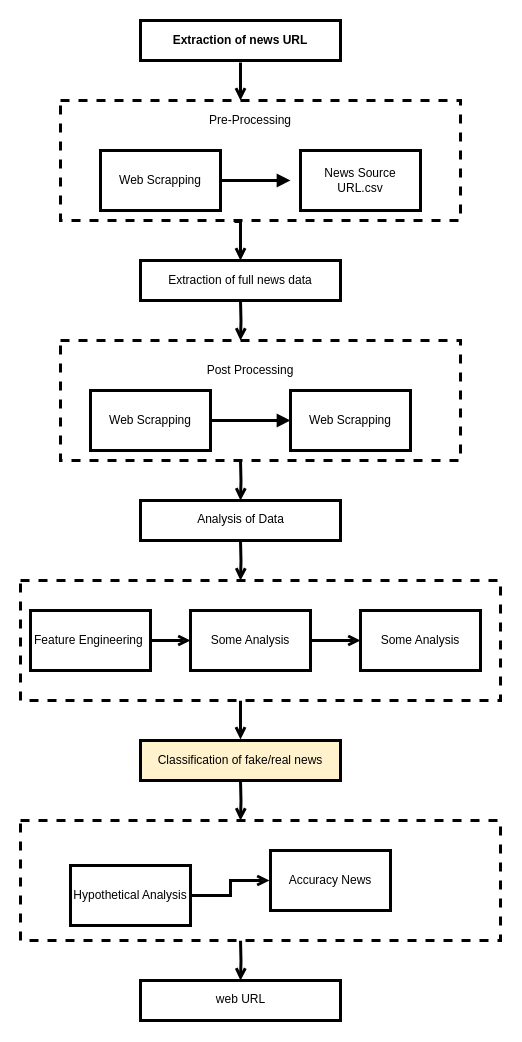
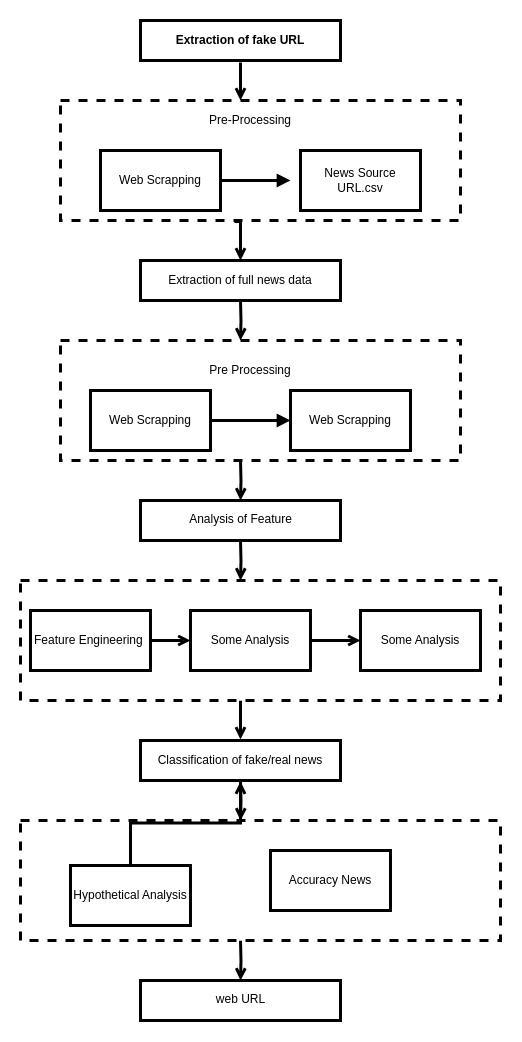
- <mxCell id="2" value="&lt;b&gt;Extraction of news URL&lt;/b&gt;" style="rounded=0;whiteSpace=wrap;html=1;strokeWidth=3;" parent="1" vertex="1"><mxGeometry x="140" y="20" width="200" height="40" as="geometry" /></mxCell>
+ <mxCell id="2" value="&lt;b&gt;Extraction of fake URL&lt;/b&gt;" style="rounded=0;whiteSpace=wrap;html=1;strokeWidth=3;" parent="1" vertex="1"><mxGeometry x="140" y="20" width="200" height="40" as="geometry" /></mxCell>
- <mxCell id="29" value="Post Processing" style="text;html=1;strokeColor=none;fillColor=none;align=center;verticalAlign=middle;whiteSpace=wrap;rounded=0;dashed=1;strokeWidth=3;" parent="1" vertex="1"><mxGeometry x="100" y="360" width="300" height="20" as="geometry" /></mxCell>
+ <mxCell id="29" value="Pre Processing" style="text;html=1;strokeColor=none;fillColor=none;align=center;verticalAlign=middle;whiteSpace=wrap;rounded=0;dashed=1;strokeWidth=3;" parent="1" vertex="1"><mxGeometry x="100" y="360" width="300" height="20" as="geometry" /></mxCell>
- <mxCell id="30" value="&lt;div&gt;&lt;span&gt;Analysis of Data&lt;/span&gt;&lt;/div&gt;" style="text;html=1;align=center;strokeWidth=3;" parent="1" vertex="1"><mxGeometry x="155" y="505" width="170" height="30" as="geometry" /></mxCell>
+ <mxCell id="30" value="&lt;div&gt;&lt;span&gt;Analysis of Feature&lt;/span&gt;&lt;/div&gt;" style="text;html=1;align=center;strokeWidth=3;" parent="1" vertex="1"><mxGeometry x="155" y="505" width="170" height="30" as="geometry" /></mxCell>
- <mxCell id="22" value="Classification of fake/real news" style="rounded=0;whiteSpace=wrap;html=1;strokeWidth=3;fillColor=#fff2cc;" parent="1" vertex="1"><mxGeometry x="140" y="740" width="200" height="40" as="geometry" /></mxCell>
+ <mxCell id="22" value="Classification of fake/real news" style="rounded=0;whiteSpace=wrap;html=1;strokeWidth=3;" parent="1" vertex="1"><mxGeometry x="140" y="740" width="200" height="40" as="geometry" /></mxCell>
- <mxCell id="36" value="" style="edgeStyle=orthogonalEdgeStyle;rounded=0;orthogonalLoop=1;jettySize=auto;html=1;startArrow=none;startFill=0;endArrow=open;endFill=0;targetPerimeterSpacing=1;strokeWidth=3;" parent="1" source="37" target="38" edge="1"><mxGeometry relative="1" as="geometry" /></mxCell>
+ <mxCell id="36" value="" style="edgeStyle=orthogonalEdgeStyle;rounded=0;orthogonalLoop=1;jettySize=auto;html=1;startArrow=none;startFill=0;endArrow=open;endFill=0;targetPerimeterSpacing=1;strokeWidth=3;" parent="1" source="37" target="22" edge="1"><mxGeometry relative="1" as="geometry" /></mxCell>
